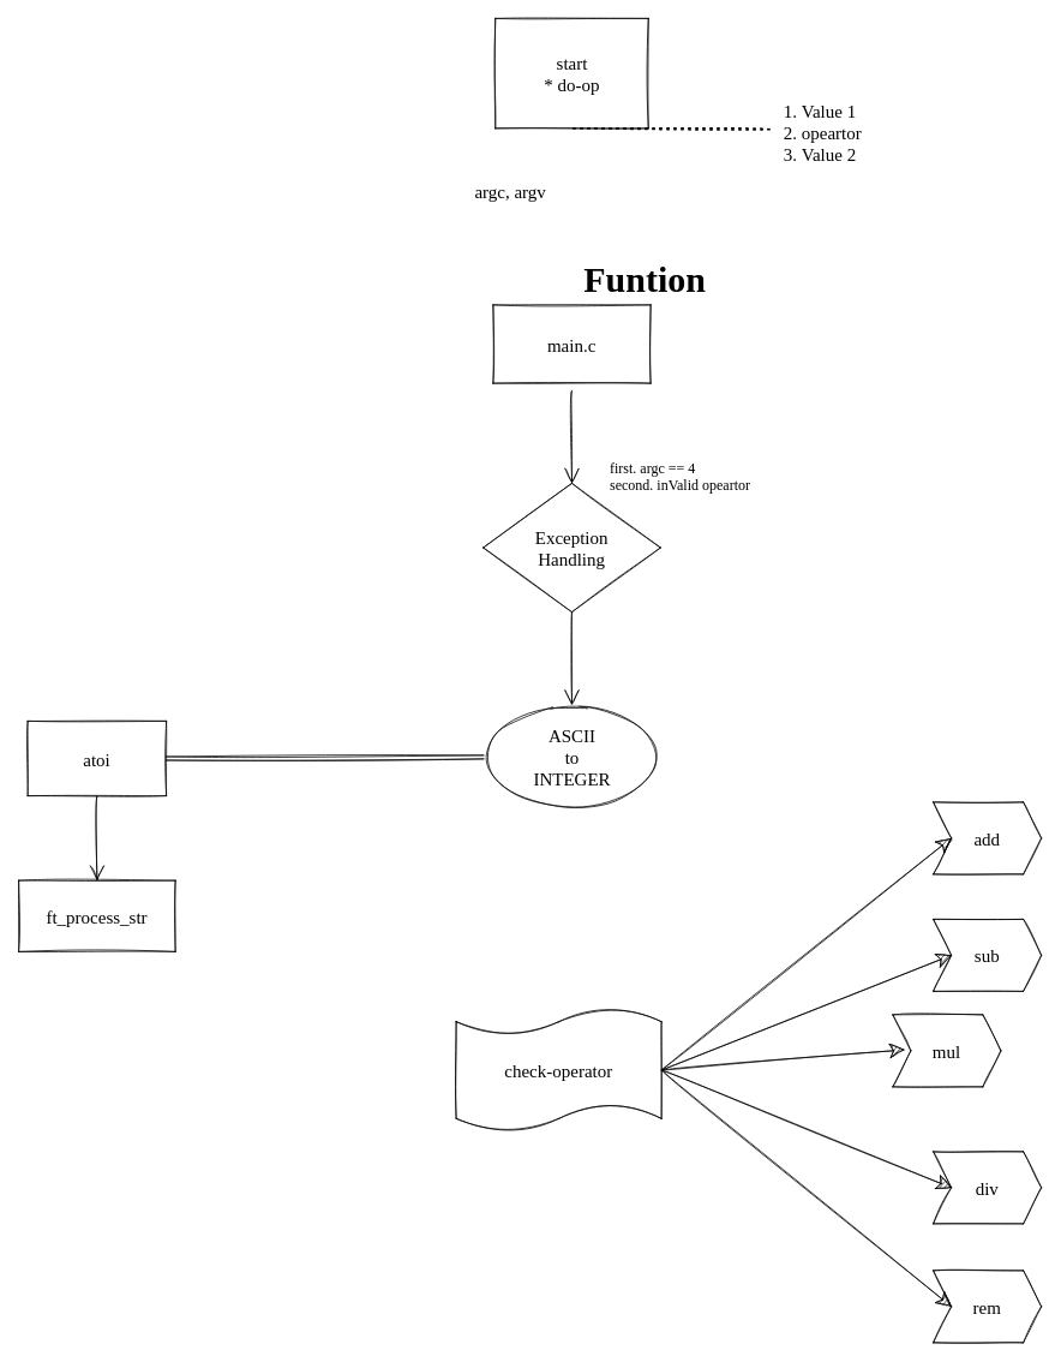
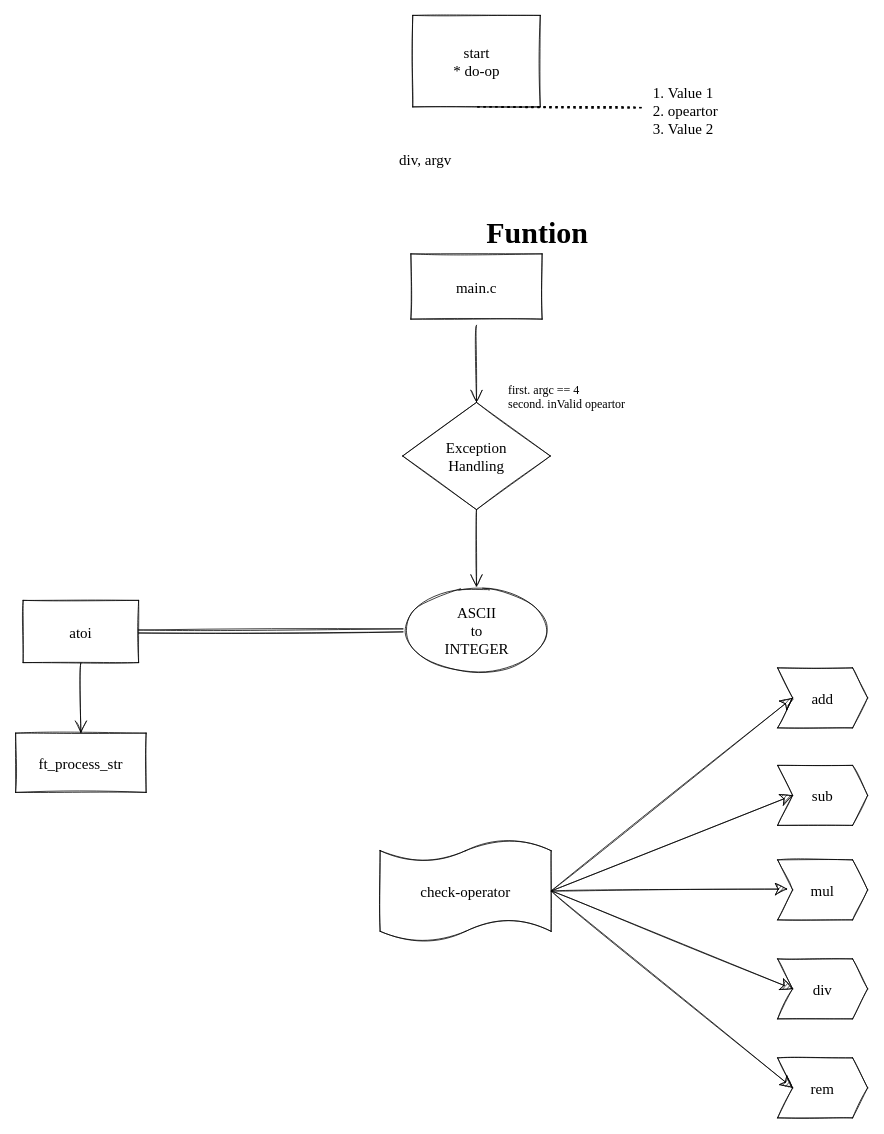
- <mxCell id="6" value="argc, argv" style="text;html=1;strokeColor=none;fillColor=none;align=center;verticalAlign=middle;whiteSpace=wrap;rounded=0;sketch=1;hachureGap=4;fontFamily=Architects Daughter;fontSource=https%3A%2F%2Ffonts.googleapis.com%2Fcss%3Ffamily%3DArchitects%2BDaughter;fontSize=20;" vertex="1" parent="1"><mxGeometry x="506" y="190" width="121" height="43" as="geometry" /></mxCell>
+ <mxCell id="6" value="div, argv" style="text;html=1;strokeColor=none;fillColor=none;align=center;verticalAlign=middle;whiteSpace=wrap;rounded=0;sketch=1;hachureGap=4;fontFamily=Architects Daughter;fontSource=https%3A%2F%2Ffonts.googleapis.com%2Fcss%3Ffamily%3DArchitects%2BDaughter;fontSize=20;" vertex="1" parent="1"><mxGeometry x="506" y="190" width="121" height="43" as="geometry" /></mxCell>
- <mxCell id="18" value="mul" style="shape=step;perimeter=stepPerimeter;whiteSpace=wrap;html=1;fixedSize=1;sketch=1;hachureGap=4;fontFamily=Architects Daughter;fontSource=https%3A%2F%2Ffonts.googleapis.com%2Fcss%3Ffamily%3DArchitects%2BDaughter;fontSize=20;" vertex="1" parent="1"><mxGeometry x="991" y="1126" width="120" height="80" as="geometry" /></mxCell>
+ <mxCell id="18" value="mul" style="shape=step;perimeter=stepPerimeter;whiteSpace=wrap;html=1;fixedSize=1;sketch=1;hachureGap=4;fontFamily=Architects Daughter;fontSource=https%3A%2F%2Ffonts.googleapis.com%2Fcss%3Ffamily%3DArchitects%2BDaughter;fontSize=20;" vertex="1" parent="1"><mxGeometry x="1036" y="1146" width="120" height="80" as="geometry" /></mxCell>
